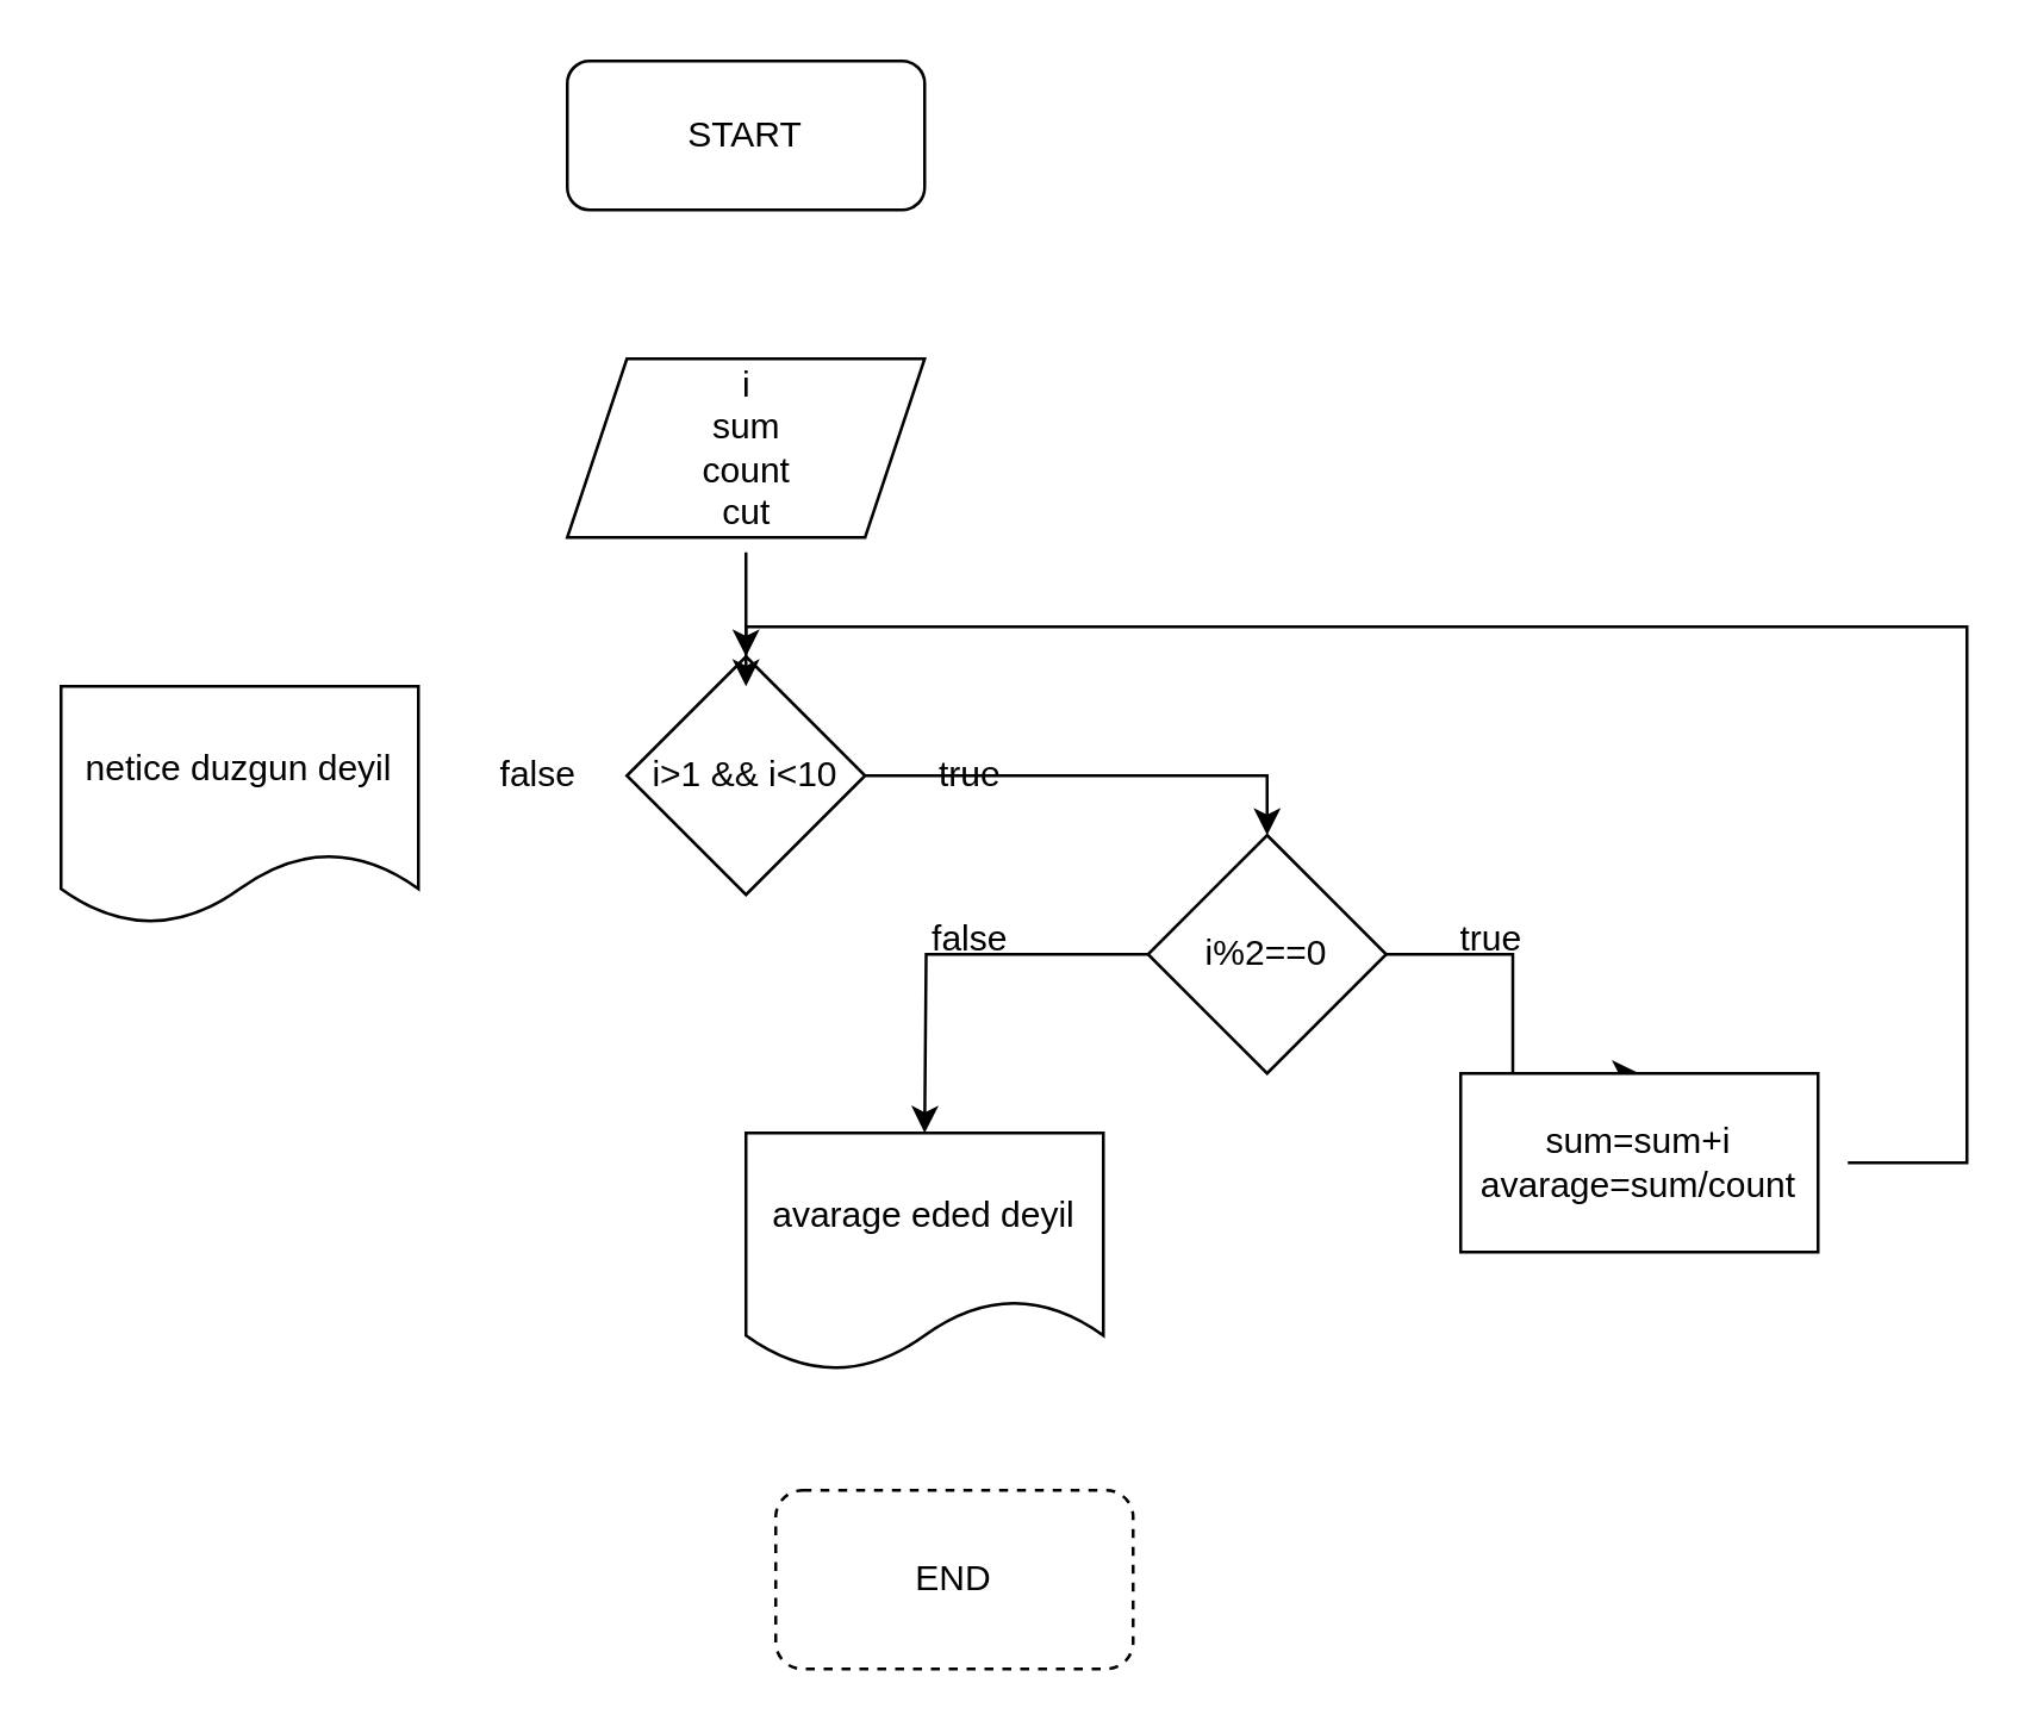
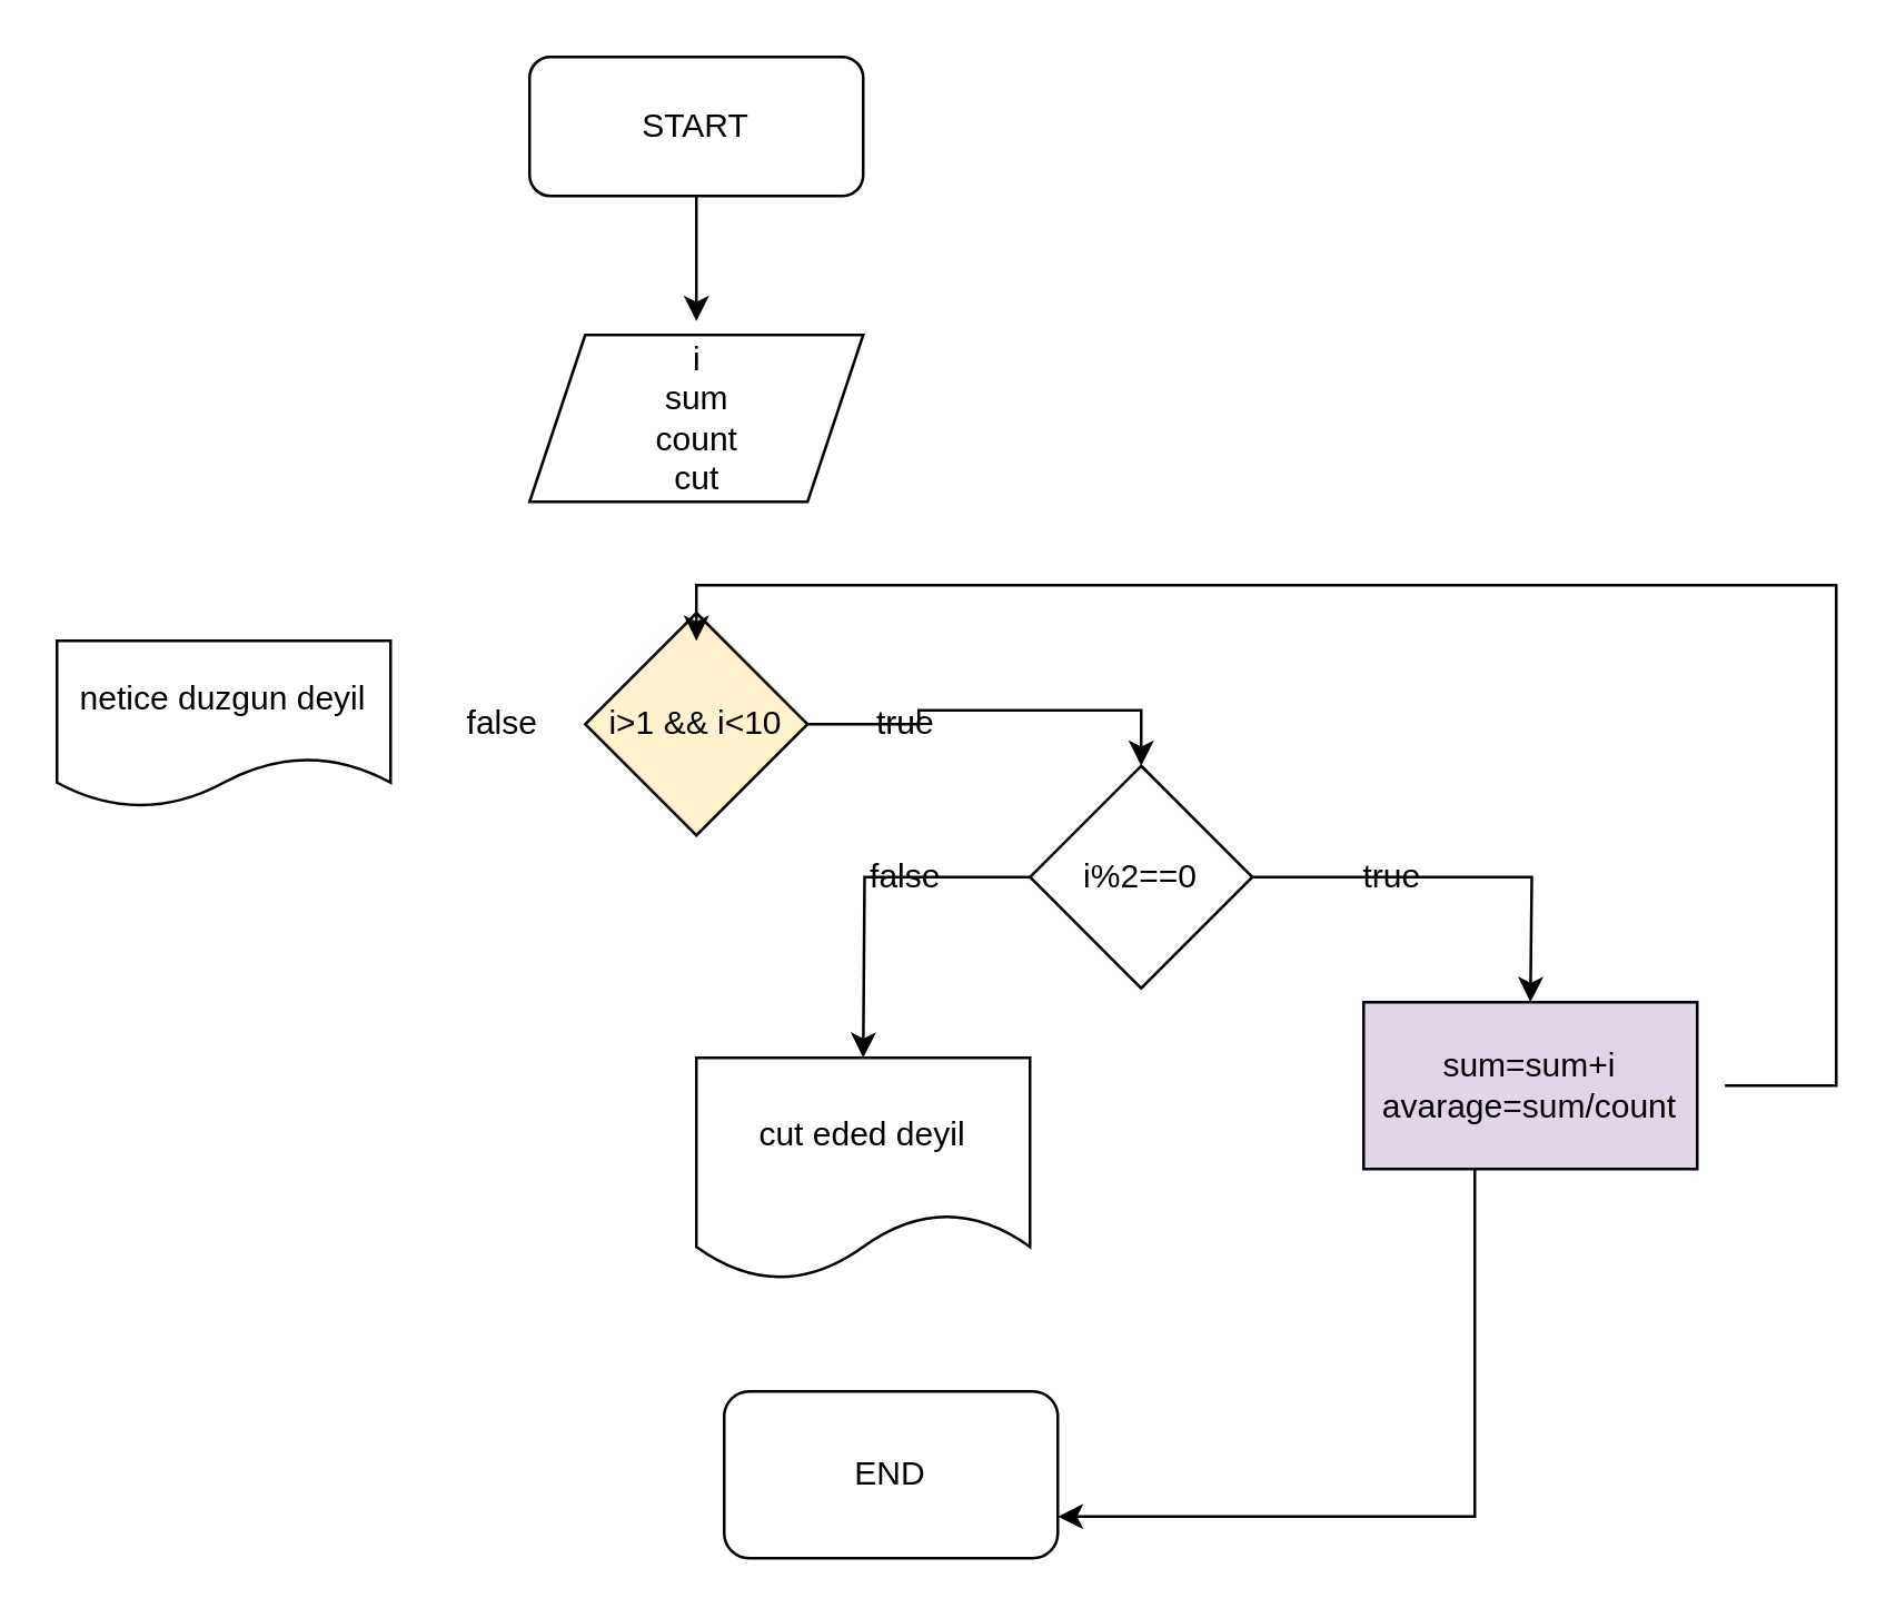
+ <mxCell id="2" style="edgeStyle=orthogonalEdgeStyle;rounded=0;orthogonalLoop=1;jettySize=auto;html=1;" edge="1" parent="1" source="3" target="6"><mxGeometry relative="1" as="geometry" /></mxCell>
- <mxCell id="5" style="edgeStyle=orthogonalEdgeStyle;rounded=0;orthogonalLoop=1;jettySize=auto;html=1;entryX=0.5;entryY=0;entryDx=0;entryDy=0;" edge="1" parent="1" source="6" target="8"><mxGeometry relative="1" as="geometry" /></mxCell>
- <mxCell id="8" value="i&amp;gt;1 &amp;amp;&amp;amp; i&amp;lt;10" style="rhombus;whiteSpace=wrap;html=1;" vertex="1" parent="1"><mxGeometry x="210" y="220" width="80" height="80" as="geometry" /></mxCell>
+ <mxCell id="8" value="i&amp;gt;1 &amp;amp;&amp;amp; i&amp;lt;10" style="rhombus;whiteSpace=wrap;html=1;fillColor=#fff2cc;" vertex="1" parent="1"><mxGeometry x="210" y="220" width="80" height="80" as="geometry" /></mxCell>
- <mxCell id="9" value="netice duzgun deyil" style="shape=document;whiteSpace=wrap;html=1;boundedLbl=1;" vertex="1" parent="1"><mxGeometry x="20" y="230" width="120" height="80" as="geometry" /></mxCell>
+ <mxCell id="9" value="netice duzgun deyil" style="shape=document;whiteSpace=wrap;html=1;boundedLbl=1;" vertex="1" parent="1"><mxGeometry x="20" y="230" width="120" height="60" as="geometry" /></mxCell>
- <mxCell id="14" value="i%2==0" style="rhombus;whiteSpace=wrap;html=1;" vertex="1" parent="1"><mxGeometry x="385" y="280" width="80" height="80" as="geometry" /></mxCell>
+ <mxCell id="14" value="i%2==0" style="rhombus;whiteSpace=wrap;html=1;" vertex="1" parent="1"><mxGeometry x="370" y="275" width="80" height="80" as="geometry" /></mxCell>
- <mxCell id="20" value="sum=sum+i&lt;br&gt;avarage=sum/count" style="rounded=0;whiteSpace=wrap;html=1;" vertex="1" parent="1"><mxGeometry x="490" y="360" width="120" height="60" as="geometry" /></mxCell>
+ <mxCell id="20" value="sum=sum+i&lt;br&gt;avarage=sum/count" style="rounded=0;whiteSpace=wrap;html=1;fillColor=#e1d5e7;" vertex="1" parent="1"><mxGeometry x="490" y="360" width="120" height="60" as="geometry" /></mxCell>
- <mxCell id="16" value="avarage eded deyil" style="shape=document;whiteSpace=wrap;html=1;boundedLbl=1;" vertex="1" parent="1"><mxGeometry x="250" y="380" width="120" height="80" as="geometry" /></mxCell>
+ <mxCell id="16" value="cut eded deyil" style="shape=document;whiteSpace=wrap;html=1;boundedLbl=1;" vertex="1" parent="1"><mxGeometry x="250" y="380" width="120" height="80" as="geometry" /></mxCell>
- <mxCell id="21" value="END" style="rounded=1;whiteSpace=wrap;html=1;dashed=1;" vertex="1" parent="1"><mxGeometry x="260" y="500" width="120" height="60" as="geometry" /></mxCell>
+ <mxCell id="21" value="END" style="rounded=1;whiteSpace=wrap;html=1;" vertex="1" parent="1"><mxGeometry x="260" y="500" width="120" height="60" as="geometry" /></mxCell>
+ <mxCell id="19" style="edgeStyle=orthogonalEdgeStyle;rounded=0;orthogonalLoop=1;jettySize=auto;html=1;entryX=1;entryY=0.75;entryDx=0;entryDy=0;" edge="1" parent="1" source="20" target="21"><mxGeometry relative="1" as="geometry"><Array as="points"><mxPoint x="530" y="545" /></Array></mxGeometry></mxCell>
